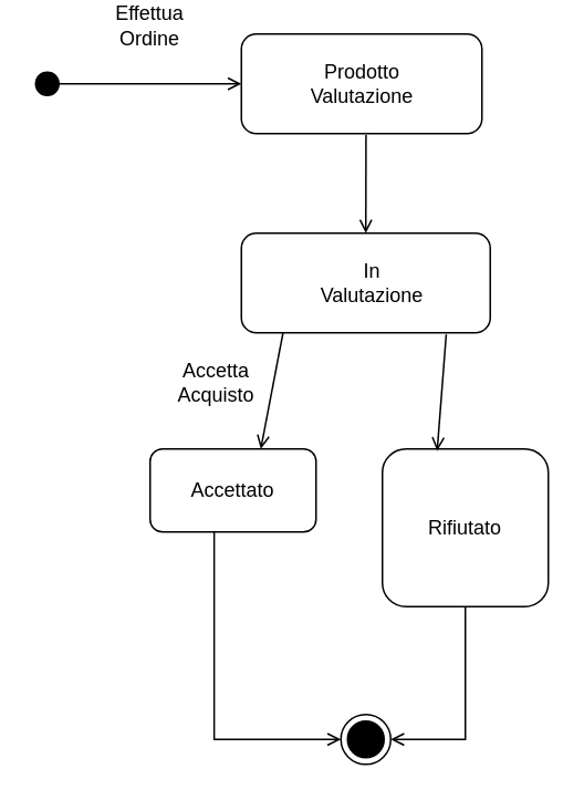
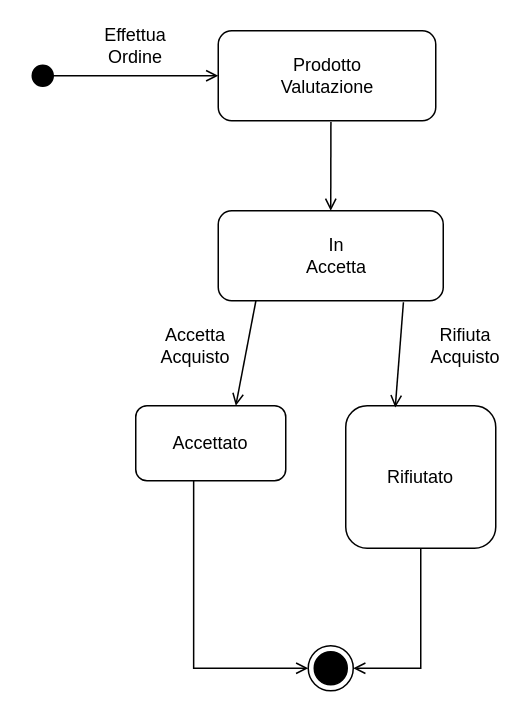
- <mxCell id="13" value="Effettua Ordine" style="text;html=1;strokeColor=none;fillColor=none;align=center;verticalAlign=middle;whiteSpace=wrap;rounded=0;" vertex="1" parent="1"><mxGeometry x="70" y="5" width="40" height="20" as="geometry" /></mxCell>
+ <mxCell id="13" value="Effettua Ordine" style="text;html=1;strokeColor=none;fillColor=none;align=center;verticalAlign=middle;whiteSpace=wrap;rounded=0;" vertex="1" parent="1"><mxGeometry x="70" y="20" width="40" height="20" as="geometry" /></mxCell>
- <mxCell id="15" value="In Valutazione" style="text;html=1;strokeColor=none;fillColor=none;align=center;verticalAlign=middle;whiteSpace=wrap;rounded=0;" vertex="1" parent="1"><mxGeometry x="204" y="160" width="40" height="20" as="geometry" /></mxCell>
+ <mxCell id="15" value="In Accetta" style="text;html=1;strokeColor=none;fillColor=none;align=center;verticalAlign=middle;whiteSpace=wrap;rounded=0;" vertex="1" parent="1"><mxGeometry x="204" y="160" width="40" height="20" as="geometry" /></mxCell>
+ <mxCell id="17" value="Rifiuta&lt;br&gt;Acquisto&lt;br&gt;" style="text;html=1;strokeColor=none;fillColor=none;align=center;verticalAlign=middle;whiteSpace=wrap;rounded=0;" vertex="1" parent="1"><mxGeometry x="290" y="220" width="40" height="20" as="geometry" /></mxCell>
